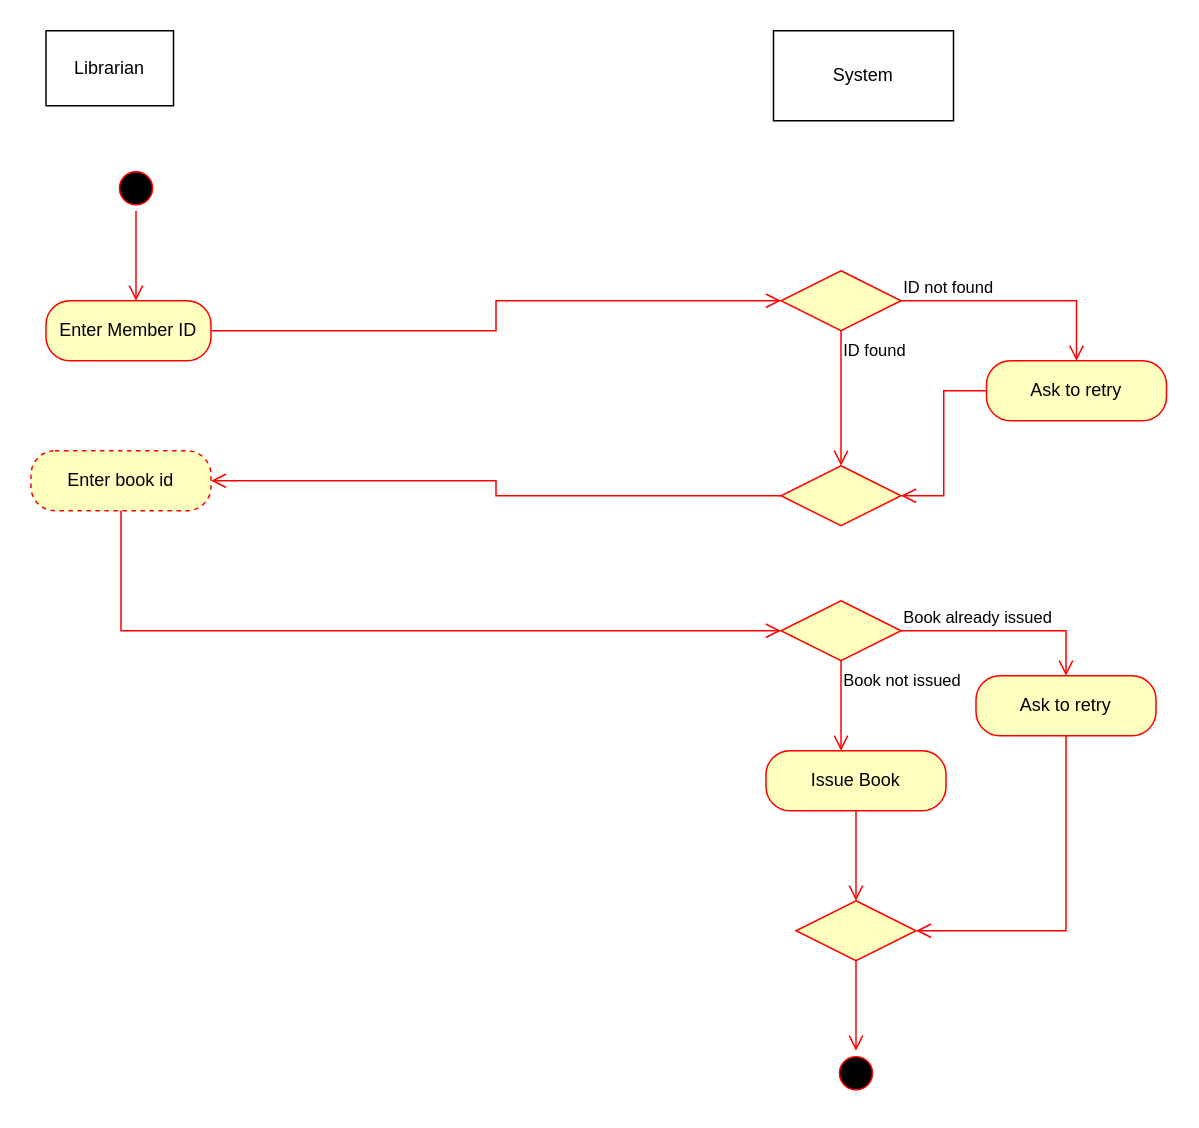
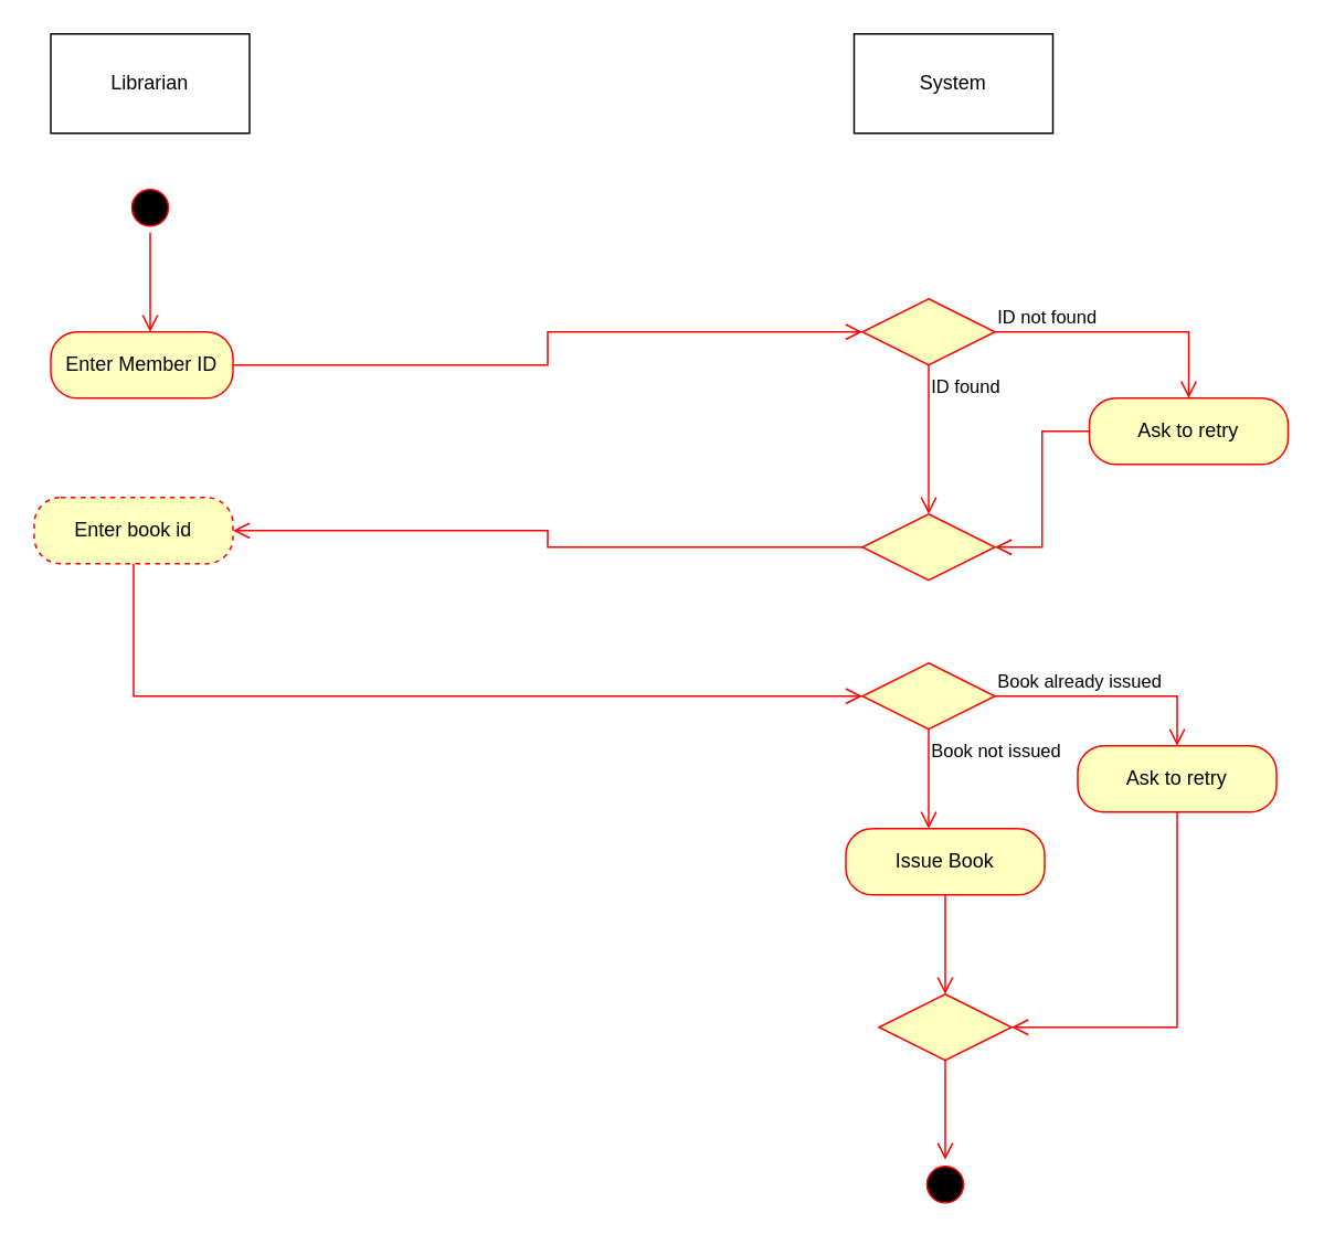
- <mxCell id="2" value="Librarian" style="rounded=0;whiteSpace=wrap;html=1;" vertex="1" parent="1"><mxGeometry x="30" y="20" width="85" height="50" as="geometry" /></mxCell>
+ <mxCell id="2" value="Librarian" style="rounded=0;whiteSpace=wrap;html=1;" vertex="1" parent="1"><mxGeometry x="30" y="20" width="120" height="60" as="geometry" /></mxCell>
